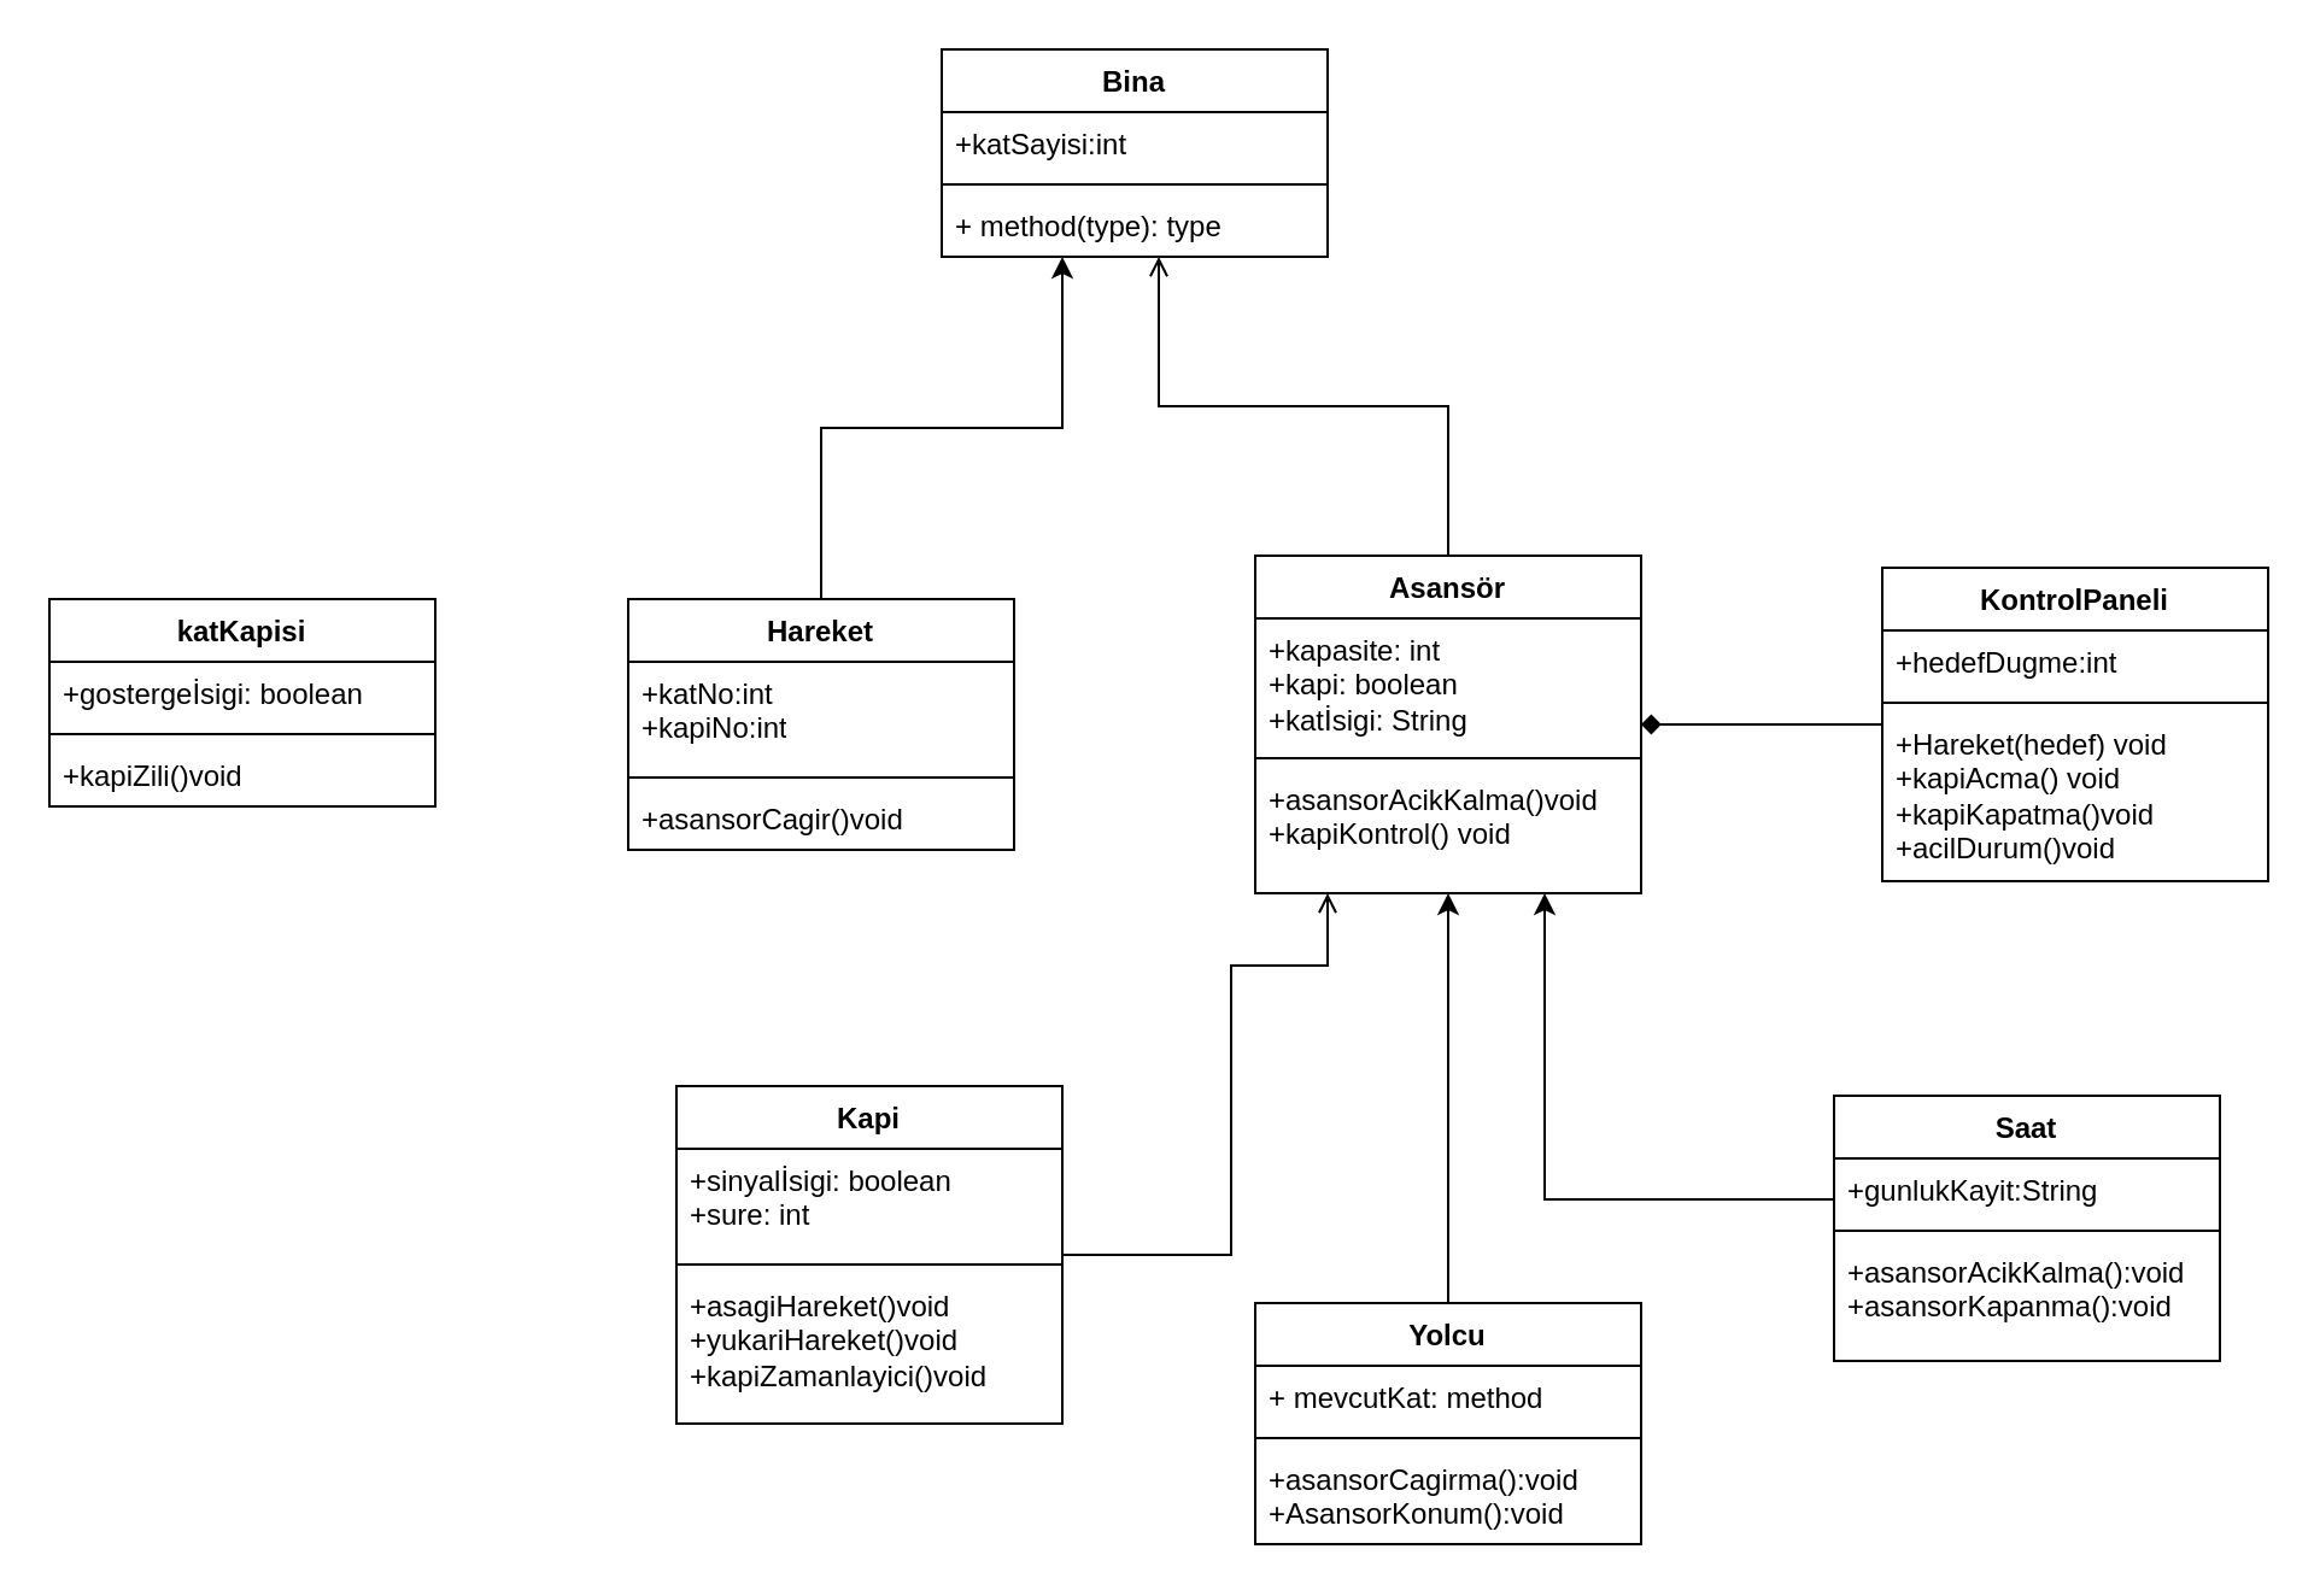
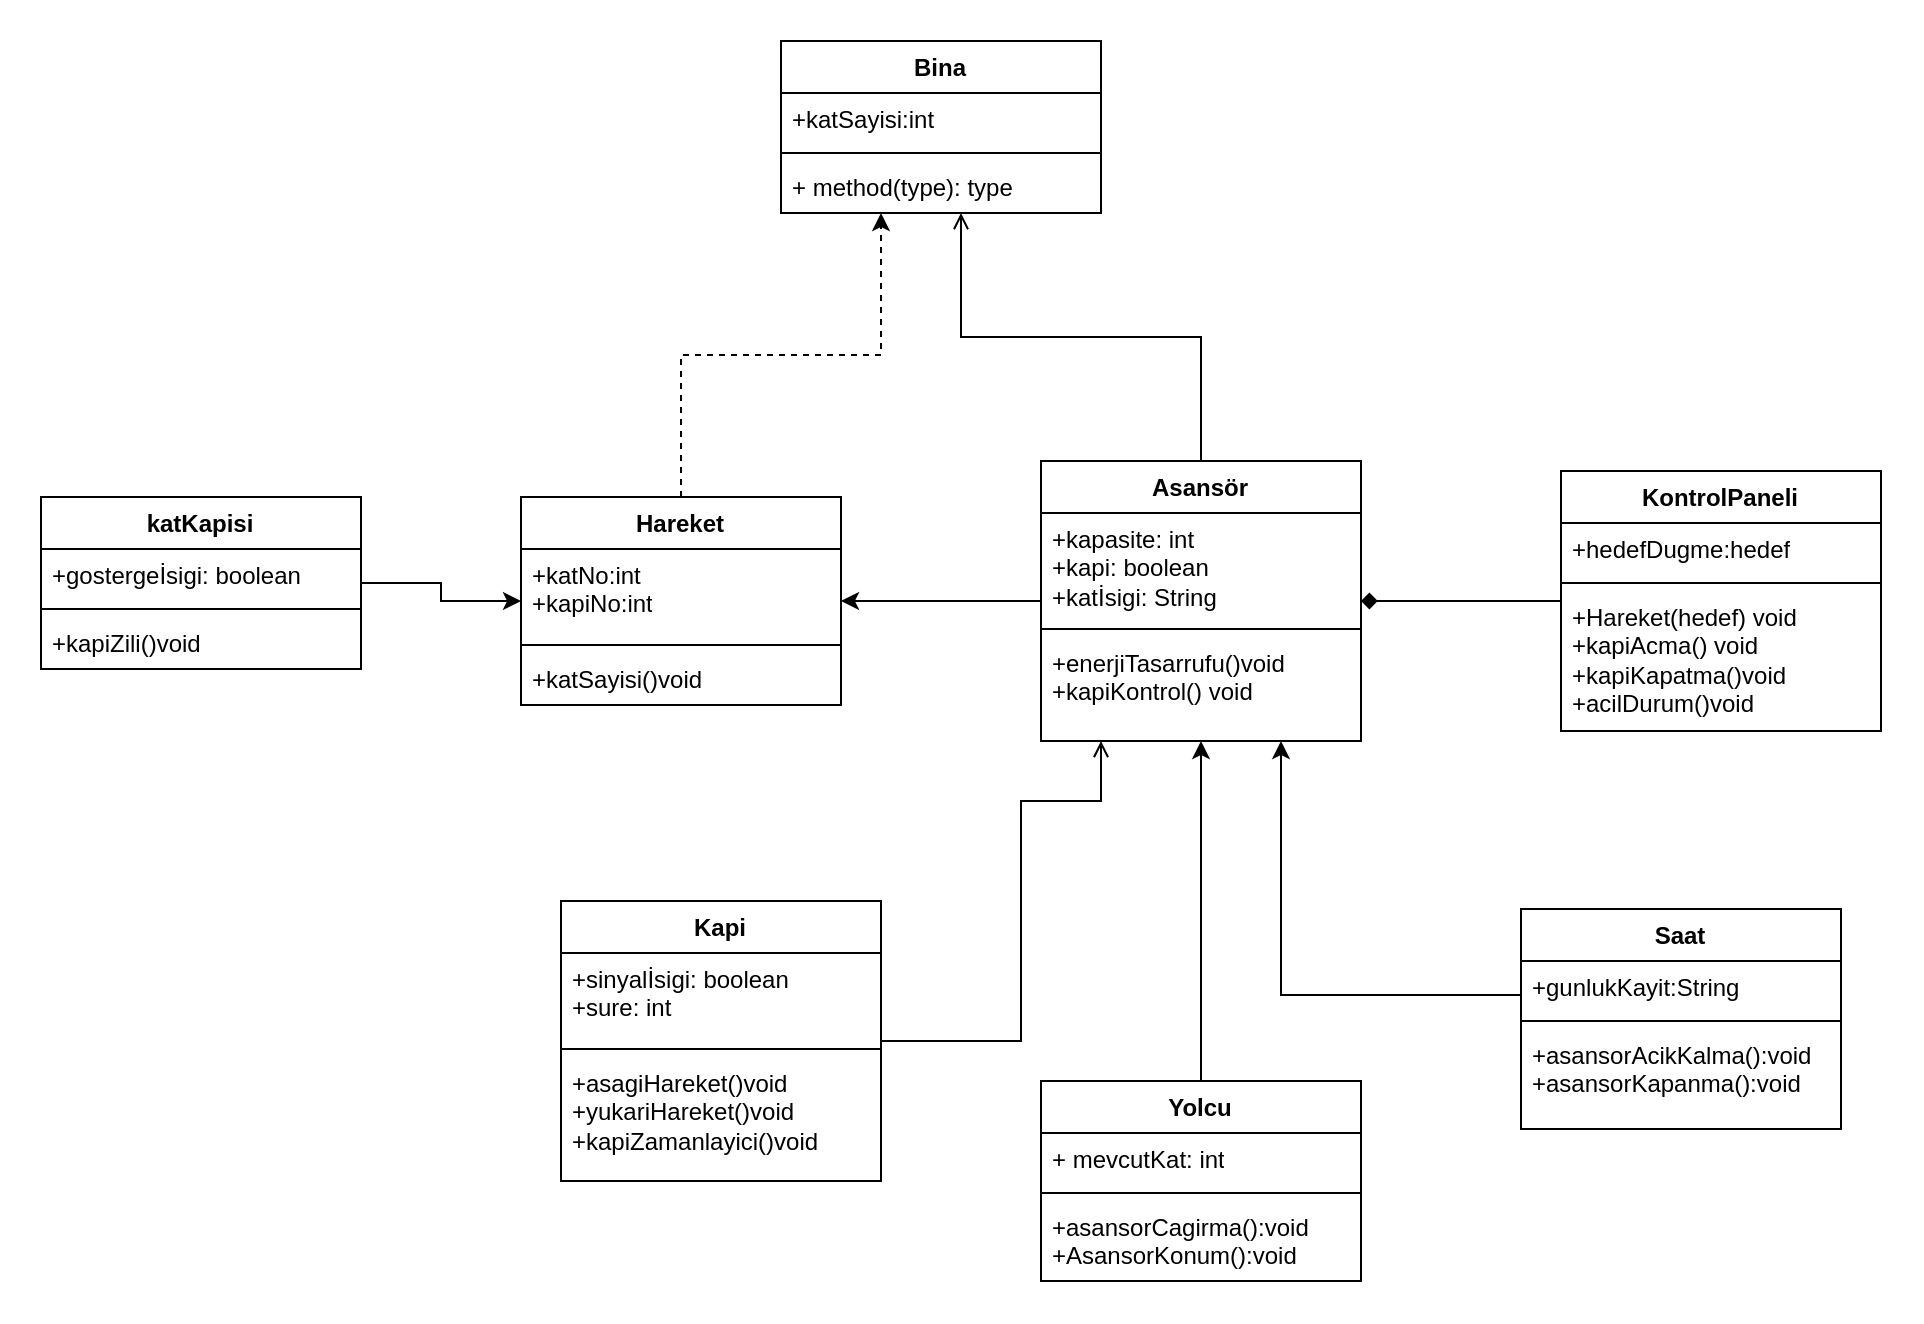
- <mxCell id="13" style="edgeStyle=orthogonalEdgeStyle;rounded=0;orthogonalLoop=1;jettySize=auto;html=1;" edge="1" parent="1" source="14" target="28"><mxGeometry relative="1" as="geometry"><Array as="points"><mxPoint x="340" y="177" /><mxPoint x="440" y="177" /></Array></mxGeometry></mxCell>
+ <mxCell id="13" style="edgeStyle=orthogonalEdgeStyle;rounded=0;orthogonalLoop=1;jettySize=auto;html=1;dashed=1;" edge="1" parent="1" source="14" target="28"><mxGeometry relative="1" as="geometry"><Array as="points"><mxPoint x="340" y="177" /><mxPoint x="440" y="177" /></Array></mxGeometry></mxCell>
- <mxCell id="10" value="+hedefDugme:int" style="text;strokeColor=none;fillColor=none;align=left;verticalAlign=top;spacingLeft=4;spacingRight=4;overflow=hidden;rotatable=0;points=[[0,0.5],[1,0.5]];portConstraint=eastwest;whiteSpace=wrap;html=1;" vertex="1" parent="9"><mxGeometry y="26" width="160" height="26" as="geometry" /></mxCell>
+ <mxCell id="10" value="+hedefDugme:hedef" style="text;strokeColor=none;fillColor=none;align=left;verticalAlign=top;spacingLeft=4;spacingRight=4;overflow=hidden;rotatable=0;points=[[0,0.5],[1,0.5]];portConstraint=eastwest;whiteSpace=wrap;html=1;" vertex="1" parent="9"><mxGeometry y="26" width="160" height="26" as="geometry" /></mxCell>
+ <mxCell id="23" style="edgeStyle=orthogonalEdgeStyle;rounded=0;orthogonalLoop=1;jettySize=auto;html=1;" edge="1" parent="1" source="24" target="14"><mxGeometry relative="1" as="geometry" /></mxCell>
+ <mxCell id="2" style="edgeStyle=orthogonalEdgeStyle;rounded=0;orthogonalLoop=1;jettySize=auto;html=1;" edge="1" parent="1" source="4" target="14"><mxGeometry relative="1" as="geometry" /></mxCell>
- <mxCell id="7" value="+asansorAcikKalma()void&lt;br&gt;+kapiKontrol() void" style="text;strokeColor=none;fillColor=none;align=left;verticalAlign=top;spacingLeft=4;spacingRight=4;overflow=hidden;rotatable=0;points=[[0,0.5],[1,0.5]];portConstraint=eastwest;whiteSpace=wrap;html=1;" vertex="1" parent="4"><mxGeometry y="88" width="160" height="52" as="geometry" /></mxCell>
+ <mxCell id="7" value="+enerjiTasarrufu()void&lt;br&gt;+kapiKontrol() void" style="text;strokeColor=none;fillColor=none;align=left;verticalAlign=top;spacingLeft=4;spacingRight=4;overflow=hidden;rotatable=0;points=[[0,0.5],[1,0.5]];portConstraint=eastwest;whiteSpace=wrap;html=1;" vertex="1" parent="4"><mxGeometry y="88" width="160" height="52" as="geometry" /></mxCell>
- <mxCell id="17" value="+asansorCagir()void" style="text;strokeColor=none;fillColor=none;align=left;verticalAlign=top;spacingLeft=4;spacingRight=4;overflow=hidden;rotatable=0;points=[[0,0.5],[1,0.5]];portConstraint=eastwest;whiteSpace=wrap;html=1;" vertex="1" parent="14"><mxGeometry y="78" width="160" height="26" as="geometry" /></mxCell>
+ <mxCell id="17" value="+katSayisi()void" style="text;strokeColor=none;fillColor=none;align=left;verticalAlign=top;spacingLeft=4;spacingRight=4;overflow=hidden;rotatable=0;points=[[0,0.5],[1,0.5]];portConstraint=eastwest;whiteSpace=wrap;html=1;" vertex="1" parent="14"><mxGeometry y="78" width="160" height="26" as="geometry" /></mxCell>
- <mxCell id="34" value="+ mevcutKat: method" style="text;strokeColor=none;fillColor=none;align=left;verticalAlign=top;spacingLeft=4;spacingRight=4;overflow=hidden;rotatable=0;points=[[0,0.5],[1,0.5]];portConstraint=eastwest;whiteSpace=wrap;html=1;" vertex="1" parent="33"><mxGeometry y="26" width="160" height="26" as="geometry" /></mxCell>
+ <mxCell id="34" value="+ mevcutKat: int" style="text;strokeColor=none;fillColor=none;align=left;verticalAlign=top;spacingLeft=4;spacingRight=4;overflow=hidden;rotatable=0;points=[[0,0.5],[1,0.5]];portConstraint=eastwest;whiteSpace=wrap;html=1;" vertex="1" parent="33"><mxGeometry y="26" width="160" height="26" as="geometry" /></mxCell>
